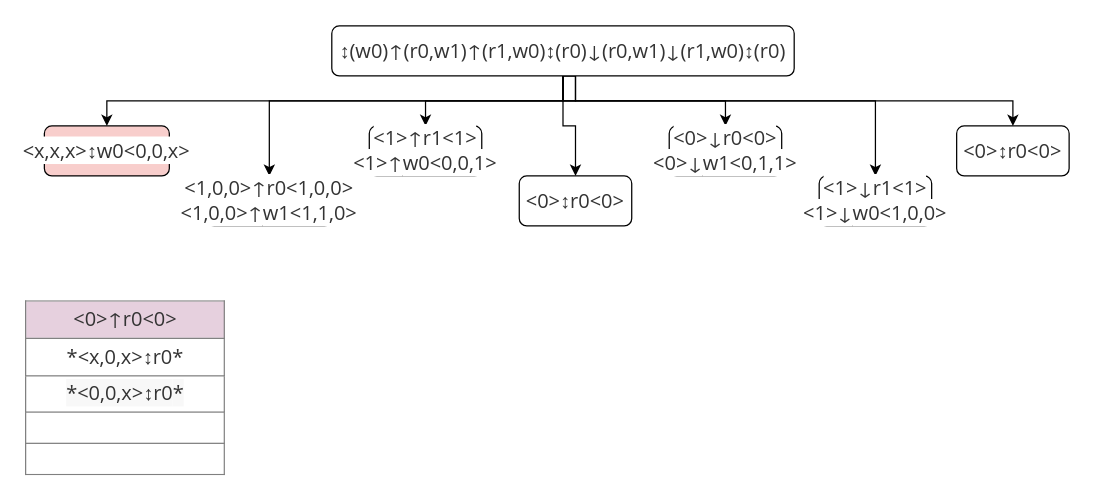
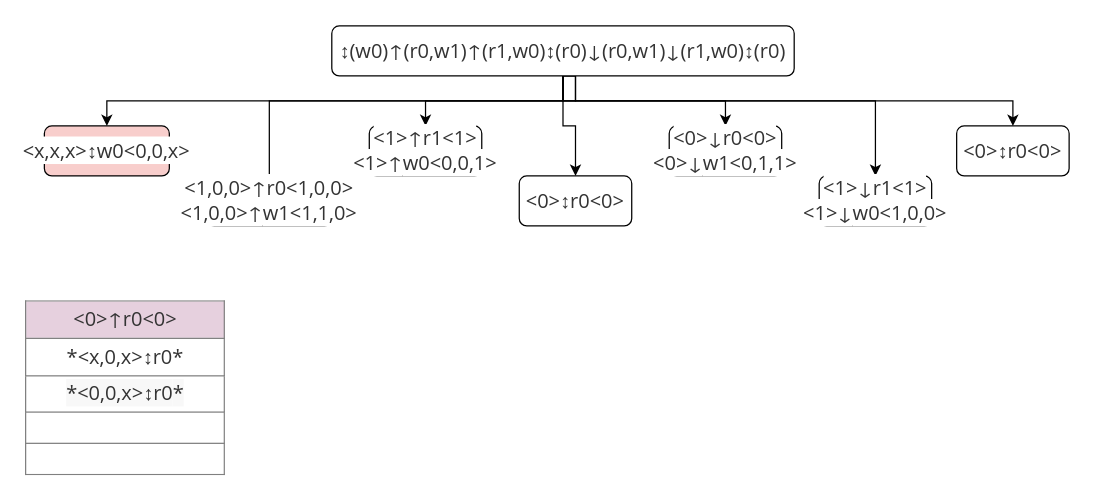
- <mxCell id="6" style="edgeStyle=orthogonalEdgeStyle;rounded=0;orthogonalLoop=1;jettySize=auto;html=1;exitX=0.5;exitY=1;exitDx=0;exitDy=0;entryX=0.5;entryY=0;entryDx=0;entryDy=0;" edge="1" parent="1" source="9" target="15"><mxGeometry relative="1" as="geometry"><Array as="points"><mxPoint x="460" y="80" /><mxPoint x="215" y="80" /></Array></mxGeometry></mxCell>
+ <mxCell id="6" style="edgeStyle=orthogonalEdgeStyle;rounded=0;orthogonalLoop=1;jettySize=auto;html=1;exitX=0.5;exitY=1;exitDx=0;exitDy=0;entryX=0.5;entryY=0;entryDx=0;entryDy=0;endArrow=none;" edge="1" parent="1" source="9" target="15"><mxGeometry relative="1" as="geometry"><Array as="points"><mxPoint x="460" y="80" /><mxPoint x="215" y="80" /></Array></mxGeometry></mxCell>
